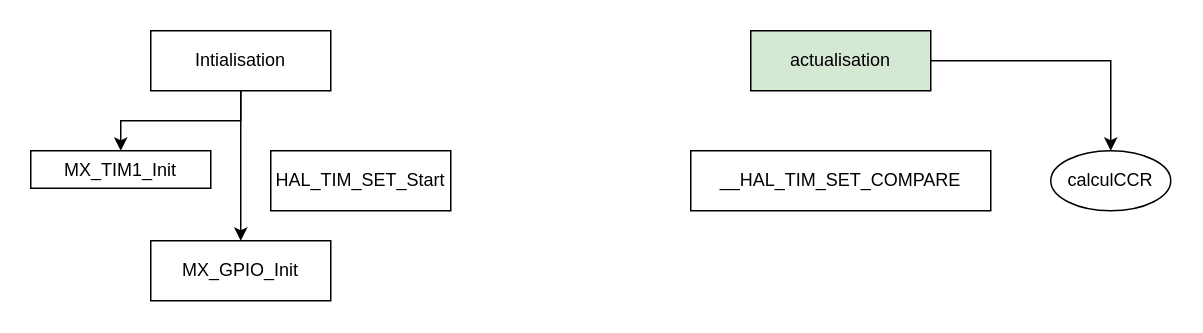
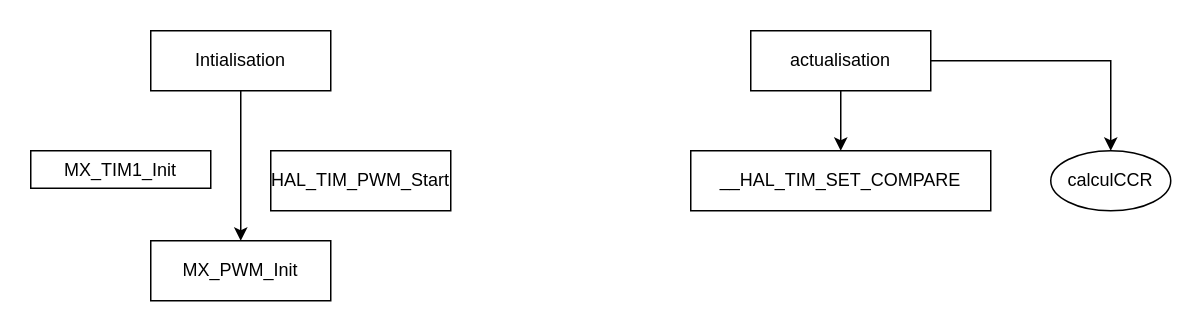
- <mxCell id="7" value="actualisation" style="rounded=0;whiteSpace=wrap;html=1;fillColor=#d5e8d4;" vertex="1" parent="1"><mxGeometry x="500" y="20" width="120" height="40" as="geometry" /></mxCell>
+ <mxCell id="7" value="actualisation" style="rounded=0;whiteSpace=wrap;html=1;" vertex="1" parent="1"><mxGeometry x="500" y="20" width="120" height="40" as="geometry" /></mxCell>
+ <mxCell id="5" style="edgeStyle=orthogonalEdgeStyle;rounded=0;orthogonalLoop=1;jettySize=auto;html=1;exitX=0.5;exitY=1;exitDx=0;exitDy=0;entryX=0.5;entryY=0;entryDx=0;entryDy=0;" edge="1" parent="1" source="7" target="11"><mxGeometry relative="1" as="geometry" /></mxCell>
- <mxCell id="2" style="edgeStyle=orthogonalEdgeStyle;rounded=0;orthogonalLoop=1;jettySize=auto;html=1;exitX=0.5;exitY=1;exitDx=0;exitDy=0;entryX=0.5;entryY=0;entryDx=0;entryDy=0;" edge="1" parent="1" source="4" target="9"><mxGeometry relative="1" as="geometry" /></mxCell>
- <mxCell id="8" value="HAL_TIM_SET_Start" style="rounded=0;whiteSpace=wrap;html=1;" vertex="1" parent="1"><mxGeometry x="180" y="100" width="120" height="40" as="geometry" /></mxCell>
+ <mxCell id="8" value="HAL_TIM_PWM_Start" style="rounded=0;whiteSpace=wrap;html=1;" vertex="1" parent="1"><mxGeometry x="180" y="100" width="120" height="40" as="geometry" /></mxCell>
- <mxCell id="10" value="MX_GPIO_Init" style="rounded=0;whiteSpace=wrap;html=1;" vertex="1" parent="1"><mxGeometry x="100" y="160" width="120" height="40" as="geometry" /></mxCell>
+ <mxCell id="10" value="MX_PWM_Init" style="rounded=0;whiteSpace=wrap;html=1;" vertex="1" parent="1"><mxGeometry x="100" y="160" width="120" height="40" as="geometry" /></mxCell>
